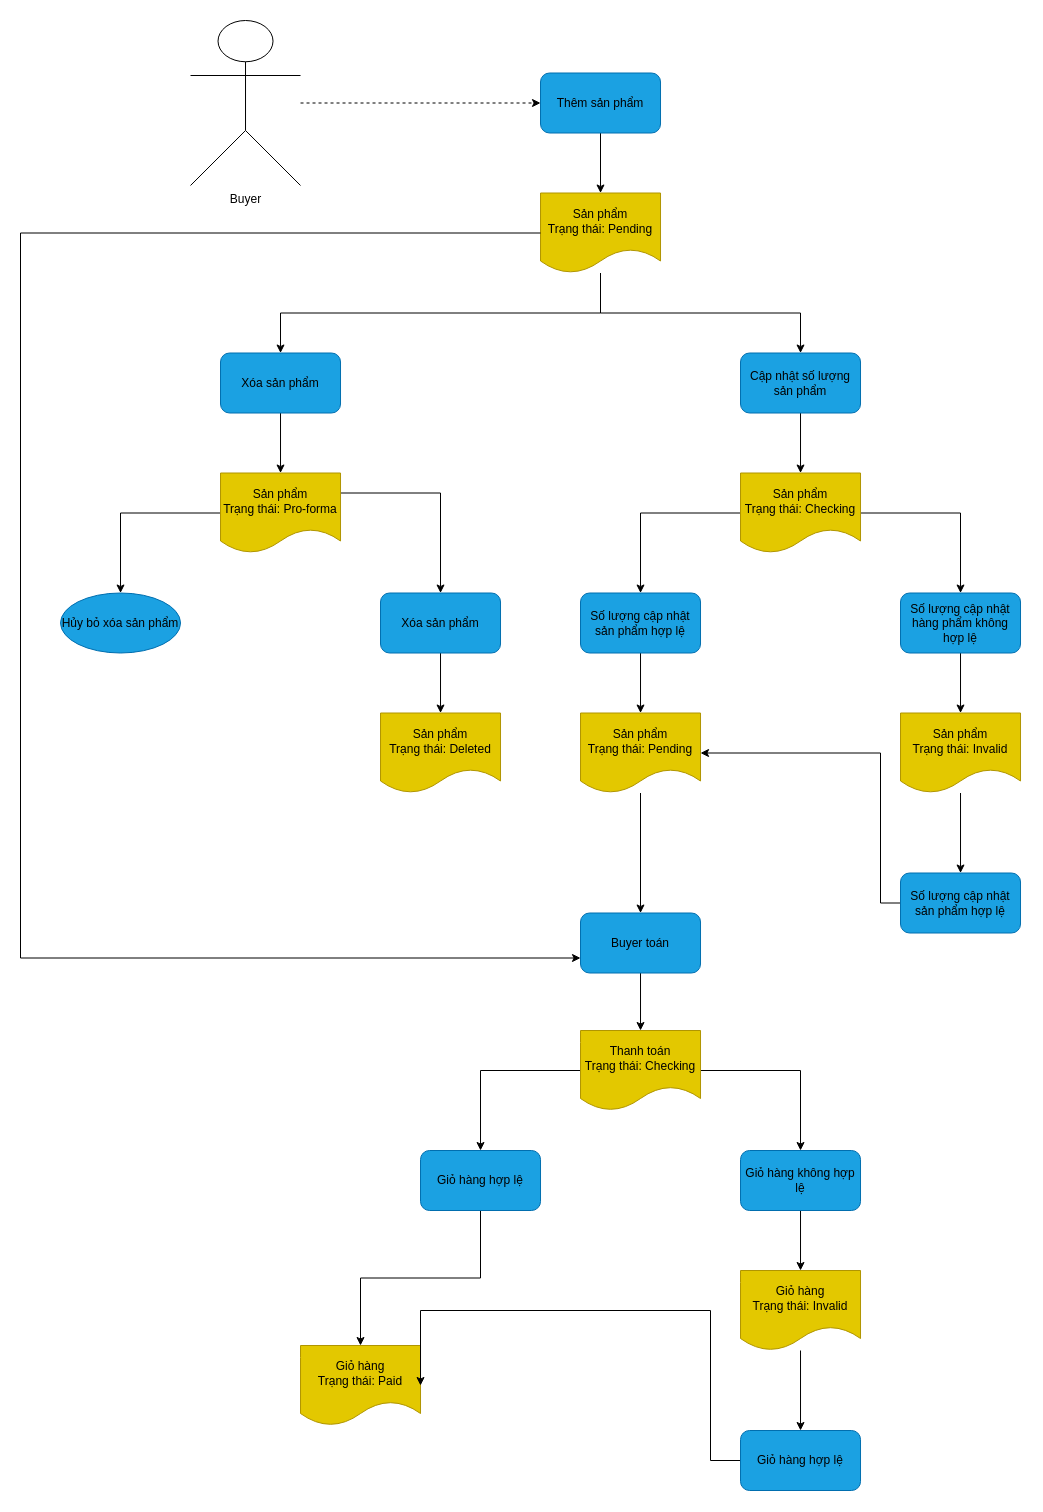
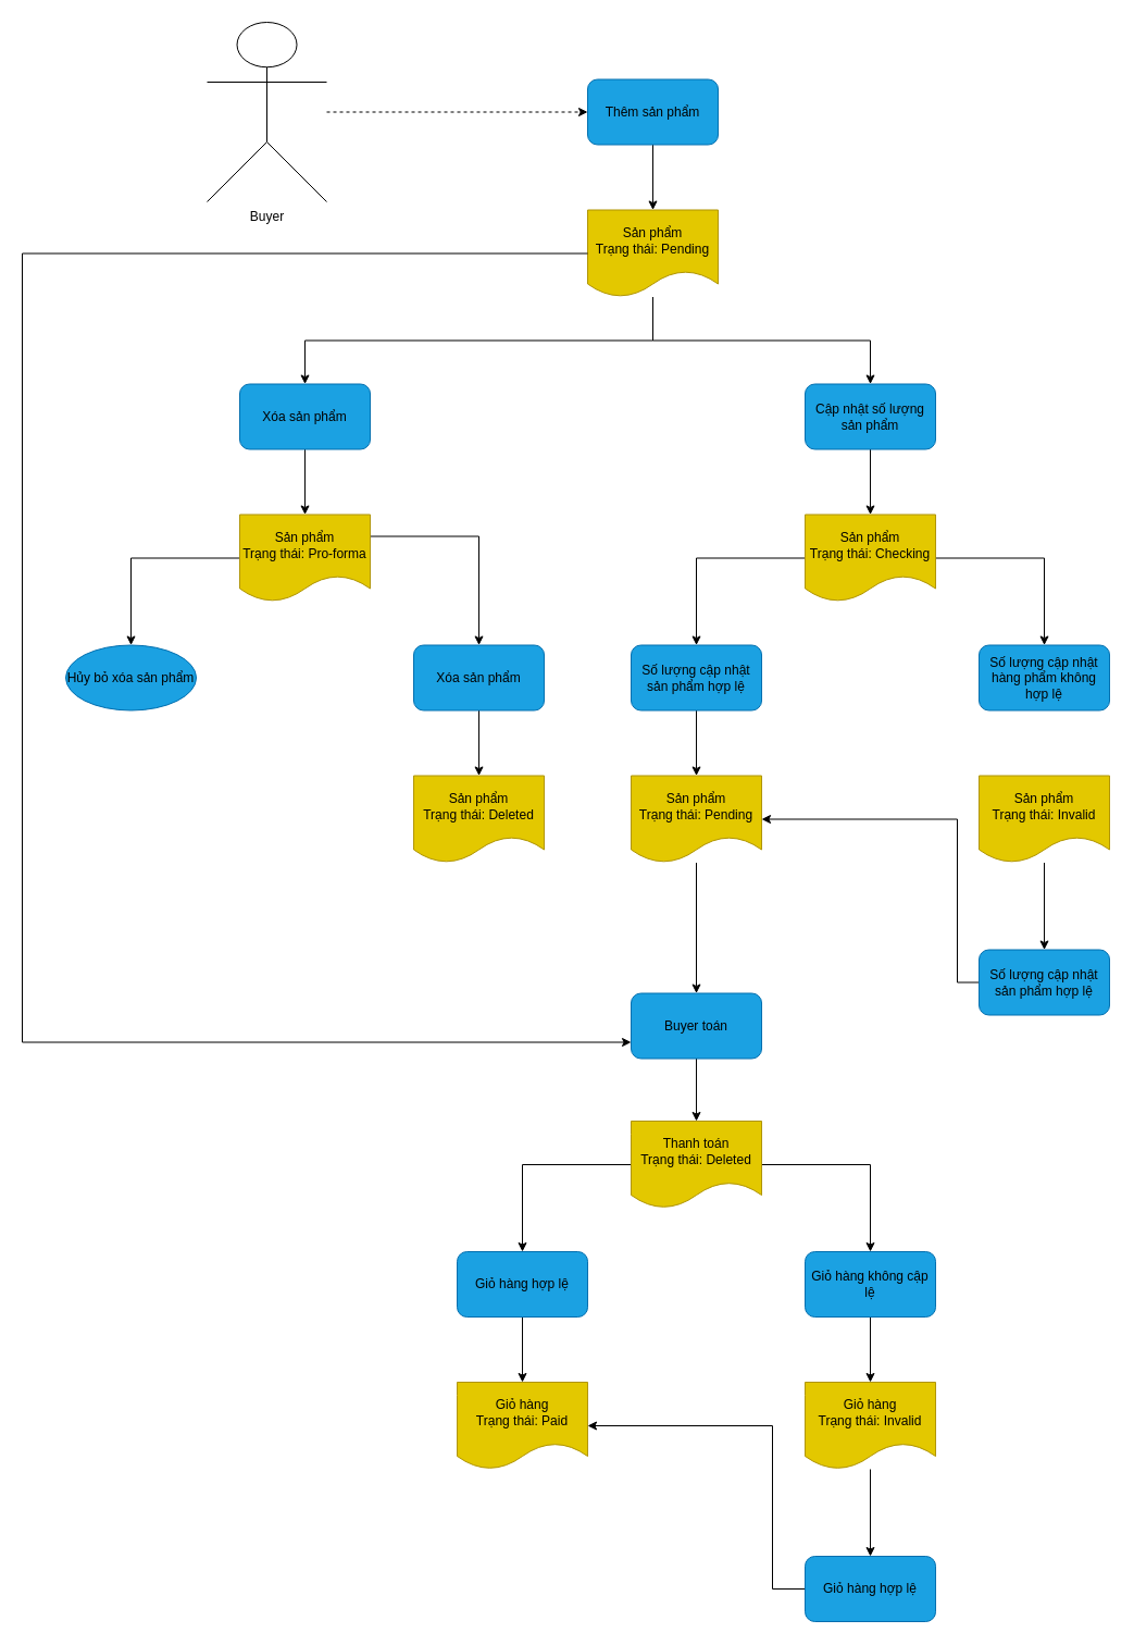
- <mxCell id="21" value="" style="edgeStyle=orthogonalEdgeStyle;rounded=0;orthogonalLoop=1;jettySize=auto;html=1;" edge="1" parent="1" source="22" target="26"><mxGeometry relative="1" as="geometry" /></mxCell>
- <mxCell id="38" value="Thanh toán&lt;br&gt;&lt;div&gt;Trạng thái: Checking&lt;/div&gt;" style="shape=document;whiteSpace=wrap;html=1;boundedLbl=1;fillColor=#e3c800;fontColor=#000000;strokeColor=#B09500;" vertex="1" parent="1"><mxGeometry x="580.02" y="1030" width="120" height="80" as="geometry" /></mxCell>
+ <mxCell id="38" value="Thanh toán&lt;br&gt;&lt;div&gt;Trạng thái: Deleted&lt;/div&gt;" style="shape=document;whiteSpace=wrap;html=1;boundedLbl=1;fillColor=#e3c800;fontColor=#000000;strokeColor=#B09500;" vertex="1" parent="1"><mxGeometry x="580.02" y="1030" width="120" height="80" as="geometry" /></mxCell>
- <mxCell id="43" value="Giỏ hàng không hợp lệ" style="rounded=1;whiteSpace=wrap;html=1;fillColor=#1ba1e2;strokeColor=#006EAF;fontColor=#000000;" vertex="1" parent="1"><mxGeometry x="740.02" y="1150" width="120" height="60" as="geometry" /></mxCell>
+ <mxCell id="43" value="Giỏ hàng không cập lệ" style="rounded=1;whiteSpace=wrap;html=1;fillColor=#1ba1e2;strokeColor=#006EAF;fontColor=#000000;" vertex="1" parent="1"><mxGeometry x="740.02" y="1150" width="120" height="60" as="geometry" /></mxCell>
- <mxCell id="41" value="&lt;div&gt;Giỏ hàng&lt;br&gt;&lt;div&gt;Trạng thái: Paid&lt;/div&gt;&lt;/div&gt;" style="shape=document;whiteSpace=wrap;html=1;boundedLbl=1;fillColor=#e3c800;fontColor=#000000;strokeColor=#B09500;" vertex="1" parent="1"><mxGeometry x="300.02" y="1345" width="120" height="80" as="geometry" /></mxCell>
+ <mxCell id="41" value="&lt;div&gt;Giỏ hàng&lt;br&gt;&lt;div&gt;Trạng thái: Paid&lt;/div&gt;&lt;/div&gt;" style="shape=document;whiteSpace=wrap;html=1;boundedLbl=1;fillColor=#e3c800;fontColor=#000000;strokeColor=#B09500;" vertex="1" parent="1"><mxGeometry x="420.02" y="1270" width="120" height="80" as="geometry" /></mxCell>
